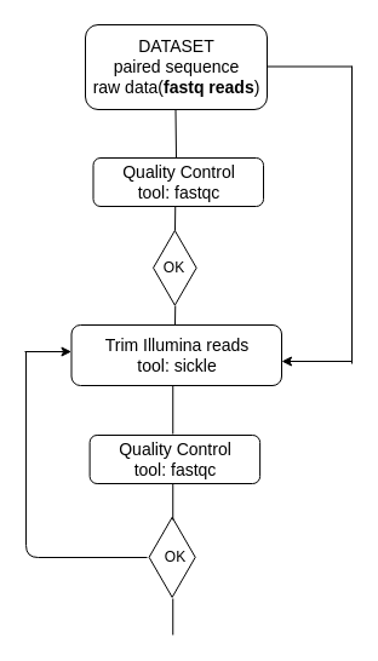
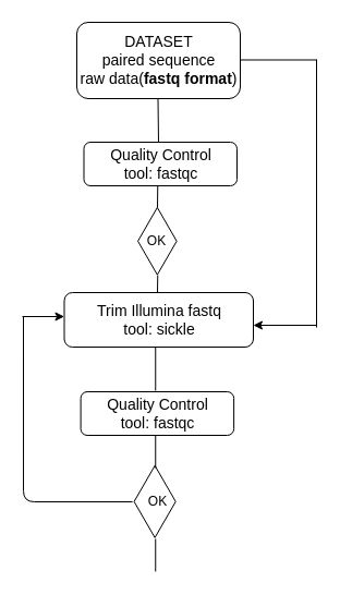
- <mxCell id="3" value="&lt;font style=&quot;font-size: 14px&quot;&gt;DATASET&lt;br&gt;paired sequence&lt;br&gt;raw data(&lt;b&gt;fastq reads&lt;/b&gt;)&lt;br&gt;&lt;/font&gt;" style="text;html=1;align=center;verticalAlign=middle;resizable=0;points=[];autosize=1;strokeColor=none;" vertex="1" parent="1"><mxGeometry x="65" y="30" width="160" height="50" as="geometry" /></mxCell>
+ <mxCell id="3" value="&lt;font style=&quot;font-size: 14px&quot;&gt;DATASET&lt;br&gt;paired sequence&lt;br&gt;raw data(&lt;b&gt;fastq format&lt;/b&gt;)&lt;br&gt;&lt;/font&gt;" style="text;html=1;align=center;verticalAlign=middle;resizable=0;points=[];autosize=1;strokeColor=none;" vertex="1" parent="1"><mxGeometry x="65" y="30" width="160" height="50" as="geometry" /></mxCell>
- <mxCell id="10" value="&lt;font style=&quot;font-size: 14px&quot;&gt;Trim Illumina reads&lt;br&gt;tool: sickle&lt;br&gt;&lt;/font&gt;" style="rounded=1;whiteSpace=wrap;html=1;fillColor=none;" vertex="1" parent="1"><mxGeometry x="58.5" y="268" width="173.5" height="50" as="geometry" /></mxCell>
+ <mxCell id="10" value="&lt;font style=&quot;font-size: 14px&quot;&gt;Trim Illumina fastq&lt;br&gt;tool: sickle&lt;br&gt;&lt;/font&gt;" style="rounded=1;whiteSpace=wrap;html=1;fillColor=none;" vertex="1" parent="1"><mxGeometry x="58.5" y="268" width="173.5" height="50" as="geometry" /></mxCell>
